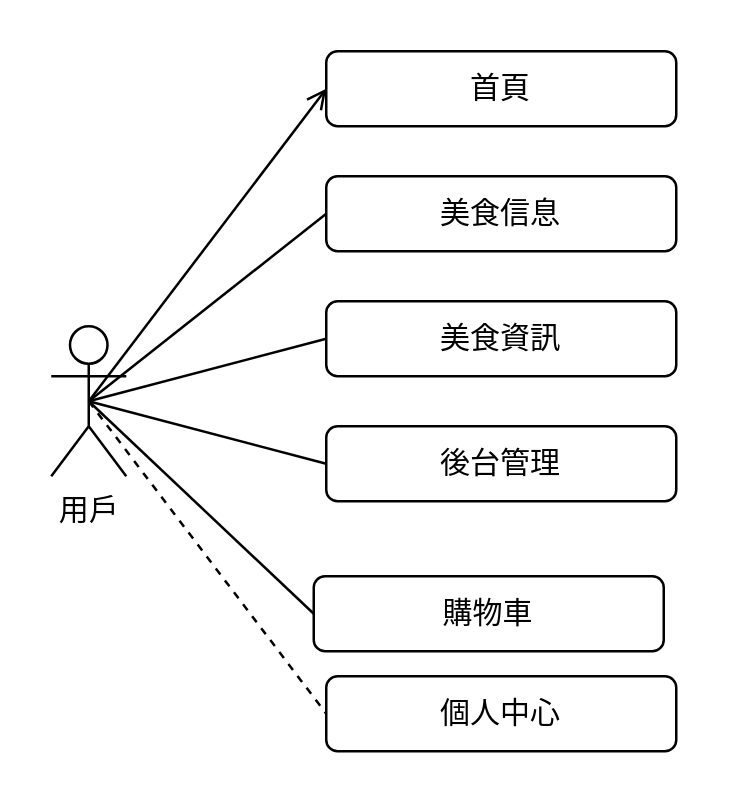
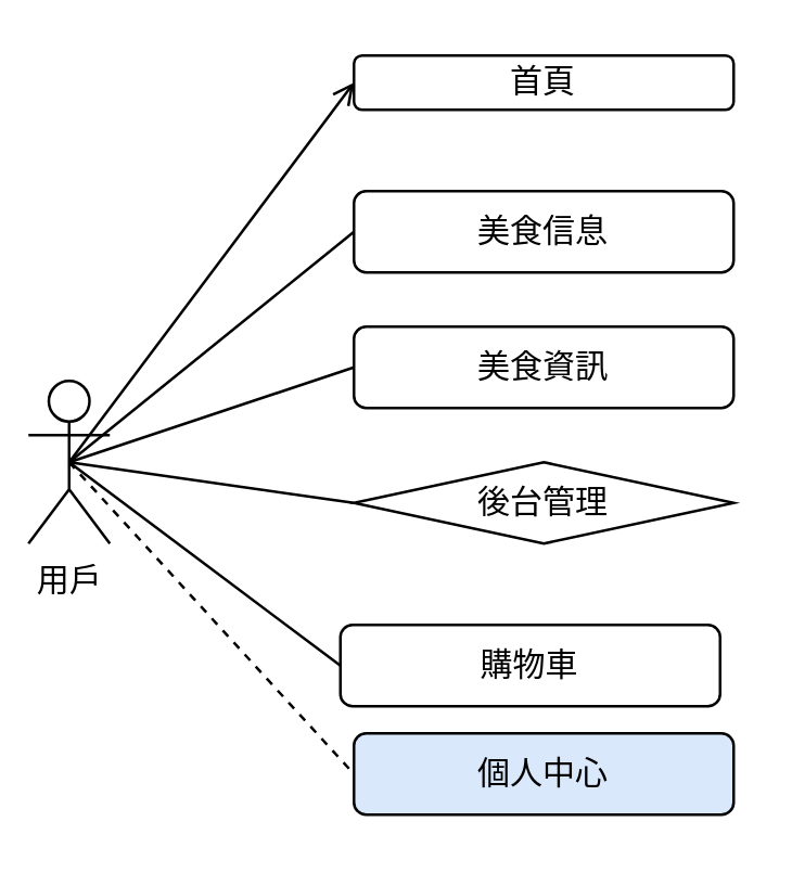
- <mxCell id="3" value="首頁" style="rounded=1;whiteSpace=wrap;html=1;" vertex="1" parent="1"><mxGeometry x="130" y="20" width="140" height="30" as="geometry" /></mxCell>
+ <mxCell id="3" value="首頁" style="rounded=1;whiteSpace=wrap;html=1;" vertex="1" parent="1"><mxGeometry x="130" y="20" width="140" height="20" as="geometry" /></mxCell>
- <mxCell id="2" value="用戶" style="shape=umlActor;verticalLabelPosition=bottom;verticalAlign=top;html=1;outlineConnect=0;" vertex="1" parent="1"><mxGeometry x="20" y="130" width="30" height="60" as="geometry" /></mxCell>
+ <mxCell id="2" value="用戶" style="shape=umlActor;verticalLabelPosition=bottom;verticalAlign=top;html=1;outlineConnect=0;" vertex="1" parent="1"><mxGeometry x="10" y="140" width="30" height="60" as="geometry" /></mxCell>
- <mxCell id="6" value="後台管理" style="rounded=1;whiteSpace=wrap;html=1;" vertex="1" parent="1"><mxGeometry x="130" y="170" width="140" height="30" as="geometry" /></mxCell>
+ <mxCell id="6" value="後台管理" style="rhombus;whiteSpace=wrap;html=1;" vertex="1" parent="1"><mxGeometry x="130" y="170" width="140" height="30" as="geometry" /></mxCell>
- <mxCell id="8" value="個人中心" style="rounded=1;whiteSpace=wrap;html=1;" vertex="1" parent="1"><mxGeometry x="130" y="270" width="140" height="30" as="geometry" /></mxCell>
+ <mxCell id="8" value="個人中心" style="rounded=1;whiteSpace=wrap;html=1;fillColor=#dae8fc;" vertex="1" parent="1"><mxGeometry x="130" y="270" width="140" height="30" as="geometry" /></mxCell>
